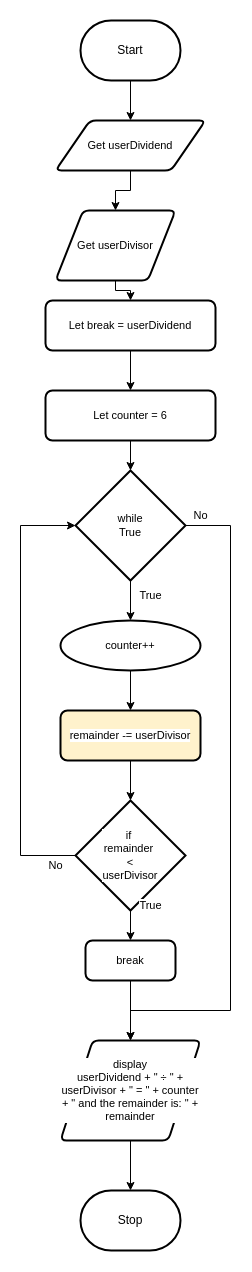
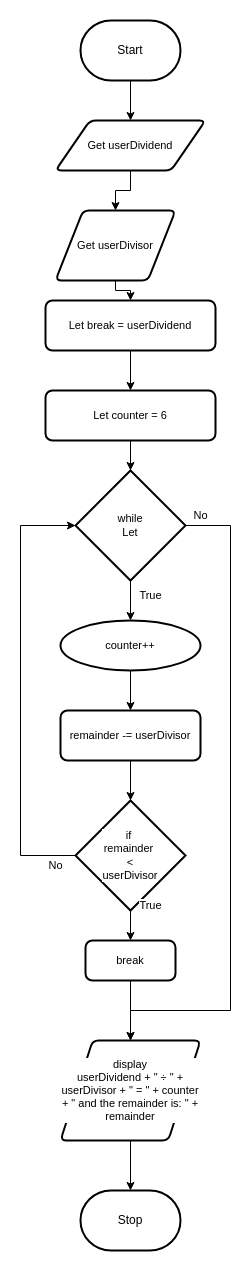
- <mxCell id="9" value="while&lt;div&gt;True&lt;/div&gt;" style="strokeWidth=2;html=1;shape=mxgraph.flowchart.decision;whiteSpace=wrap;fontFamily=Helvetica;fontSize=11;fontColor=default;labelBackgroundColor=default;" parent="1" vertex="1"><mxGeometry x="75" y="470" width="110" height="110" as="geometry" /></mxCell>
+ <mxCell id="9" value="while&lt;div&gt;Let&lt;/div&gt;" style="strokeWidth=2;html=1;shape=mxgraph.flowchart.decision;whiteSpace=wrap;fontFamily=Helvetica;fontSize=11;fontColor=default;labelBackgroundColor=default;" parent="1" vertex="1"><mxGeometry x="75" y="470" width="110" height="110" as="geometry" /></mxCell>
- <mxCell id="25" value="remainder -= userDivisor" style="rounded=1;whiteSpace=wrap;html=1;absoluteArcSize=1;arcSize=14;strokeWidth=2;fontFamily=Helvetica;fontSize=11;fontColor=default;labelBackgroundColor=default;fillColor=#fff2cc;" parent="1" vertex="1"><mxGeometry x="60" y="710" width="140" height="50" as="geometry" /></mxCell>
+ <mxCell id="25" value="remainder -= userDivisor" style="rounded=1;whiteSpace=wrap;html=1;absoluteArcSize=1;arcSize=14;strokeWidth=2;fontFamily=Helvetica;fontSize=11;fontColor=default;labelBackgroundColor=default;" parent="1" vertex="1"><mxGeometry x="60" y="710" width="140" height="50" as="geometry" /></mxCell>
